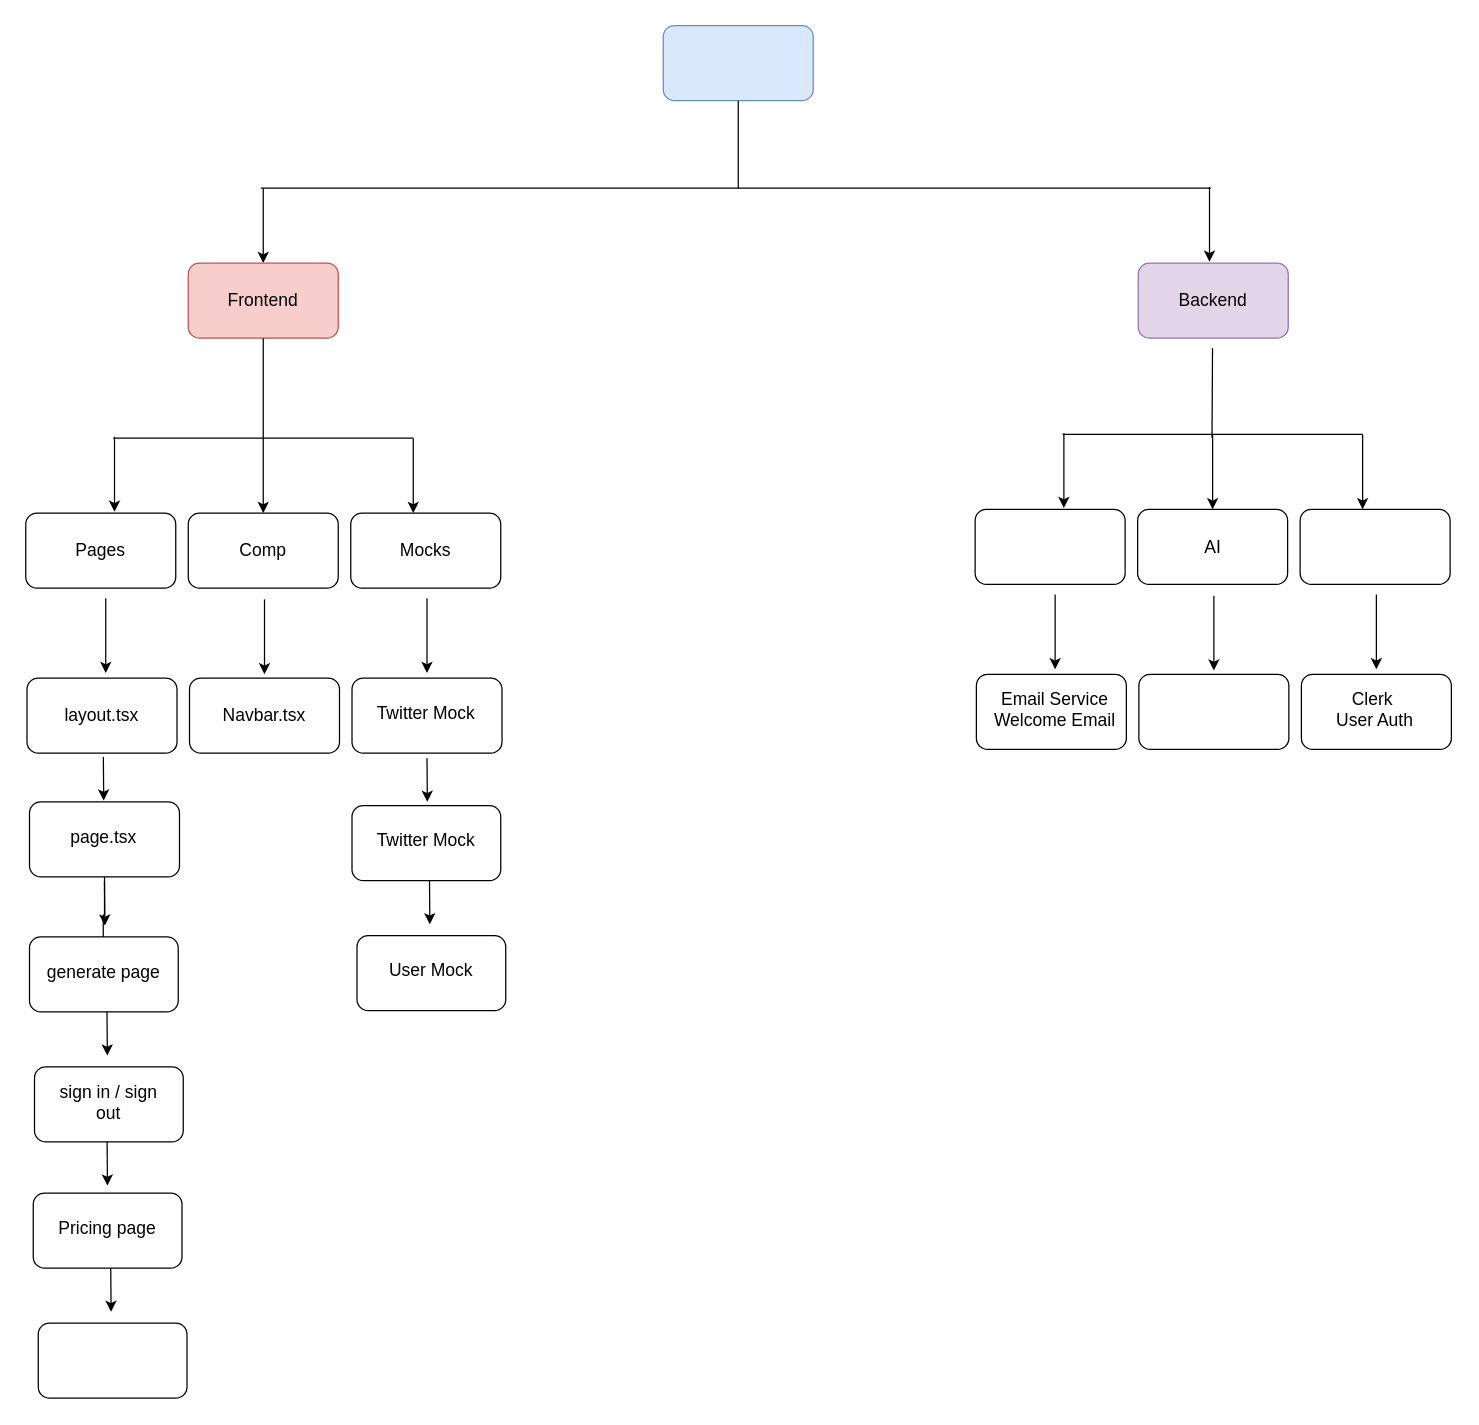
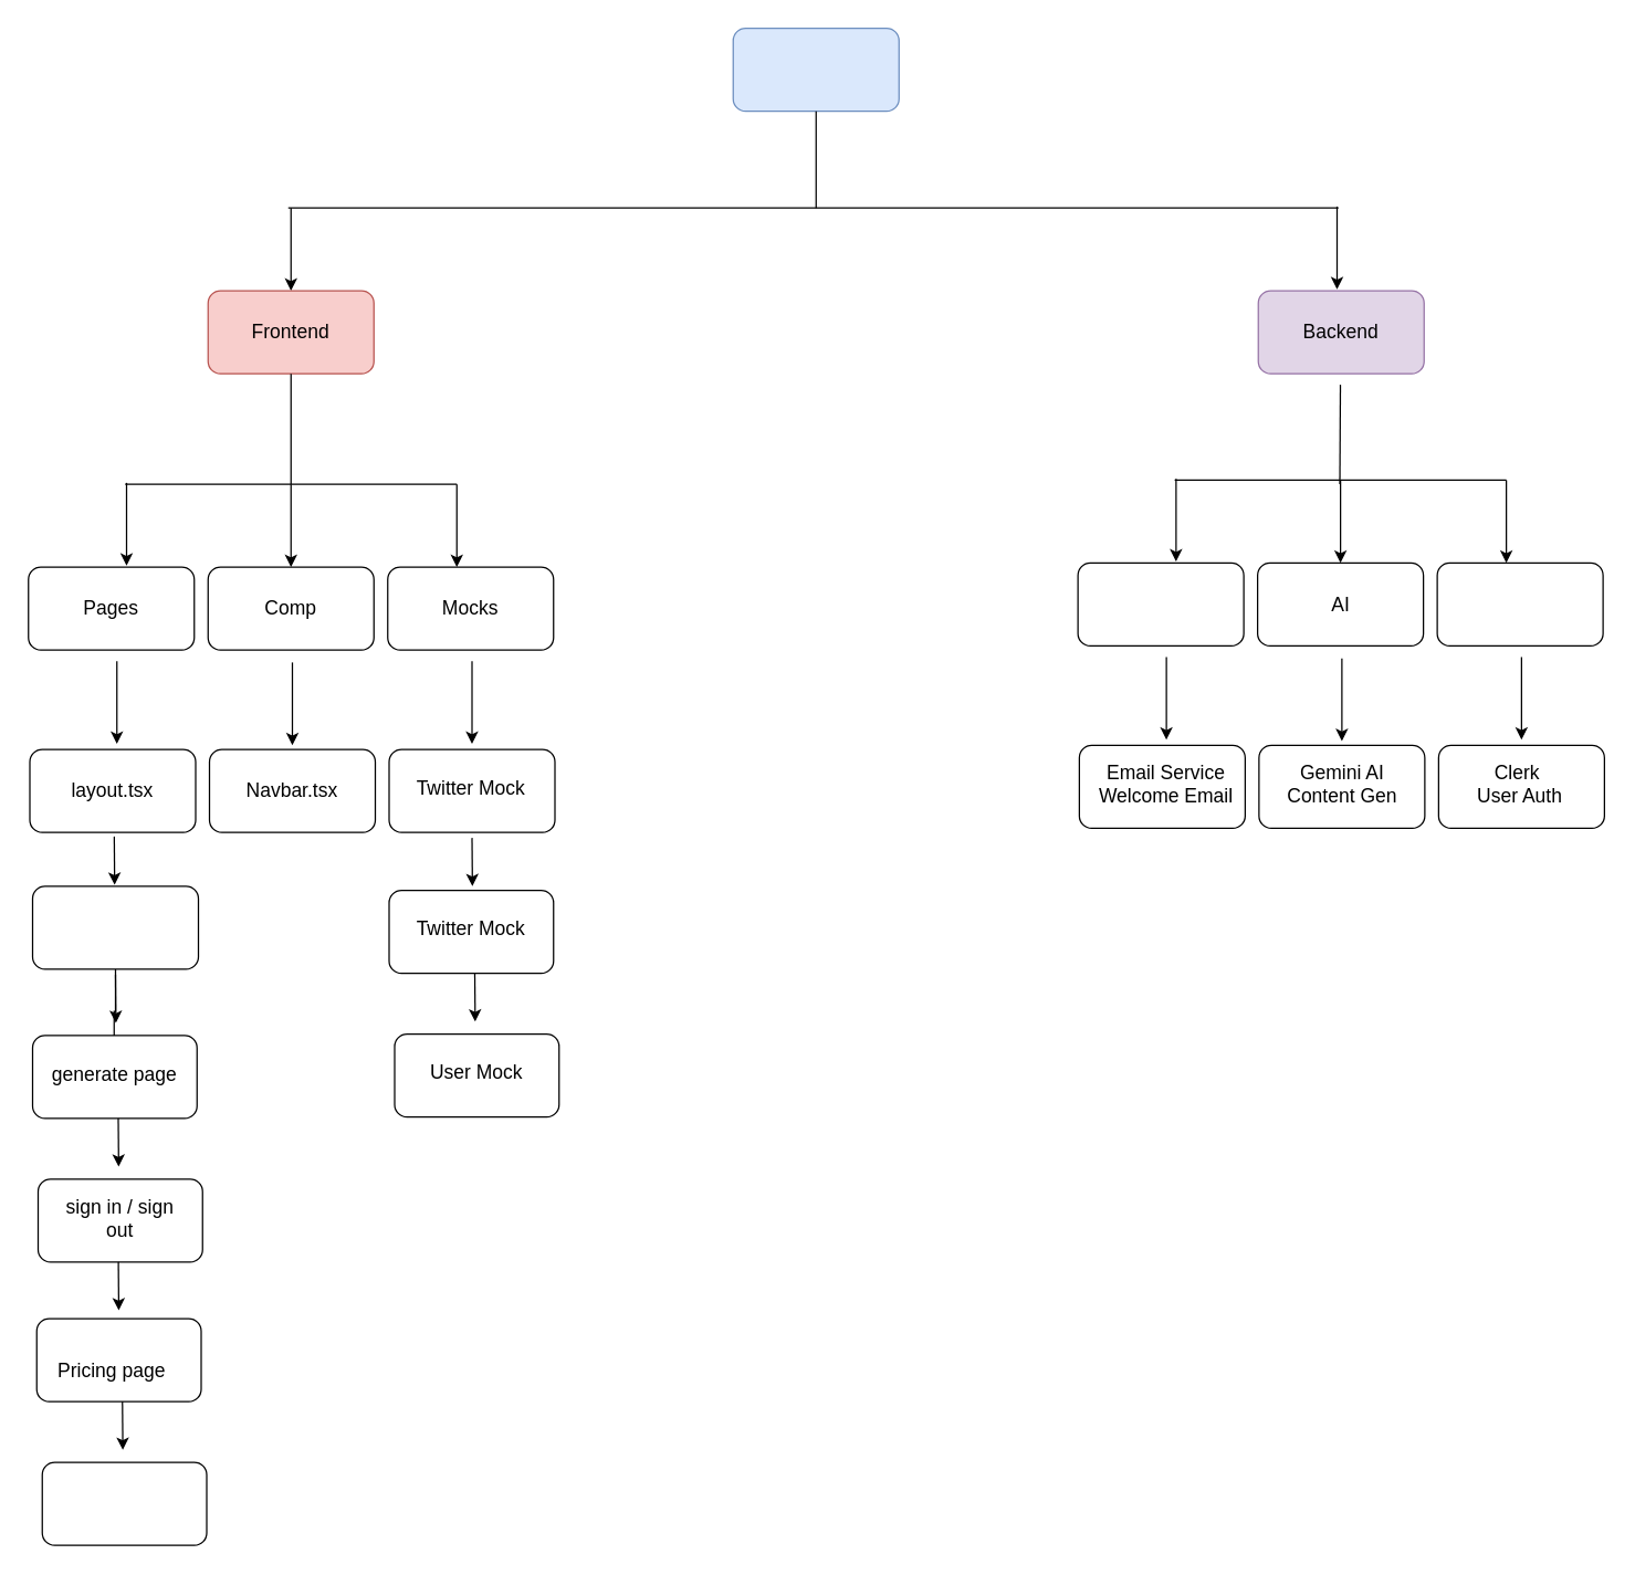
+ <mxCell id="66" value="&lt;font style=&quot;font-size: 14px;&quot;&gt;Gemini AI&lt;br&gt;Content Gen&lt;/font&gt;" style="text;html=1;align=center;verticalAlign=middle;whiteSpace=wrap;rounded=0;" vertex="1" parent="1"><mxGeometry x="925.75" y="552" width="89.5" height="30" as="geometry" /></mxCell>
- <mxCell id="39" value="&lt;font style=&quot;font-size: 14px;&quot;&gt;page.tsx&lt;/font&gt;" style="text;html=1;align=center;verticalAlign=middle;whiteSpace=wrap;rounded=0;" vertex="1" parent="1"><mxGeometry x="32.5" y="654" width="99" height="30" as="geometry" /></mxCell>
- <mxCell id="47" value="&lt;font style=&quot;font-size: 14px;&quot;&gt;Pricing page&lt;/font&gt;" style="text;html=1;align=center;verticalAlign=middle;whiteSpace=wrap;rounded=0;" vertex="1" parent="1"><mxGeometry x="35.5" y="967" width="99" height="30" as="geometry" /></mxCell>
+ <mxCell id="47" value="&lt;font style=&quot;font-size: 14px;&quot;&gt;Pricing page&lt;/font&gt;" style="text;html=1;align=center;verticalAlign=middle;whiteSpace=wrap;rounded=0;" vertex="1" parent="1"><mxGeometry x="30.5" y="977" width="99" height="30" as="geometry" /></mxCell>
